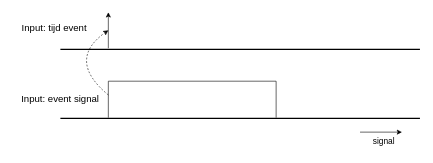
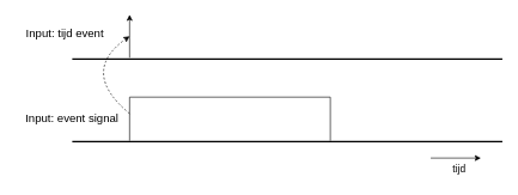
- <mxCell id="8" value="&lt;font style=&quot;font-size: 14px;&quot;&gt;signal&lt;/font&gt;" style="text;html=1;align=center;verticalAlign=middle;whiteSpace=wrap;rounded=0;" parent="1" vertex="1"><mxGeometry x="610" y="220" width="60" height="30" as="geometry" /></mxCell>
+ <mxCell id="8" value="&lt;font style=&quot;font-size: 14px;&quot;&gt;tijd&lt;/font&gt;" style="text;html=1;align=center;verticalAlign=middle;whiteSpace=wrap;rounded=0;" parent="1" vertex="1"><mxGeometry x="610" y="220" width="60" height="30" as="geometry" /></mxCell>
